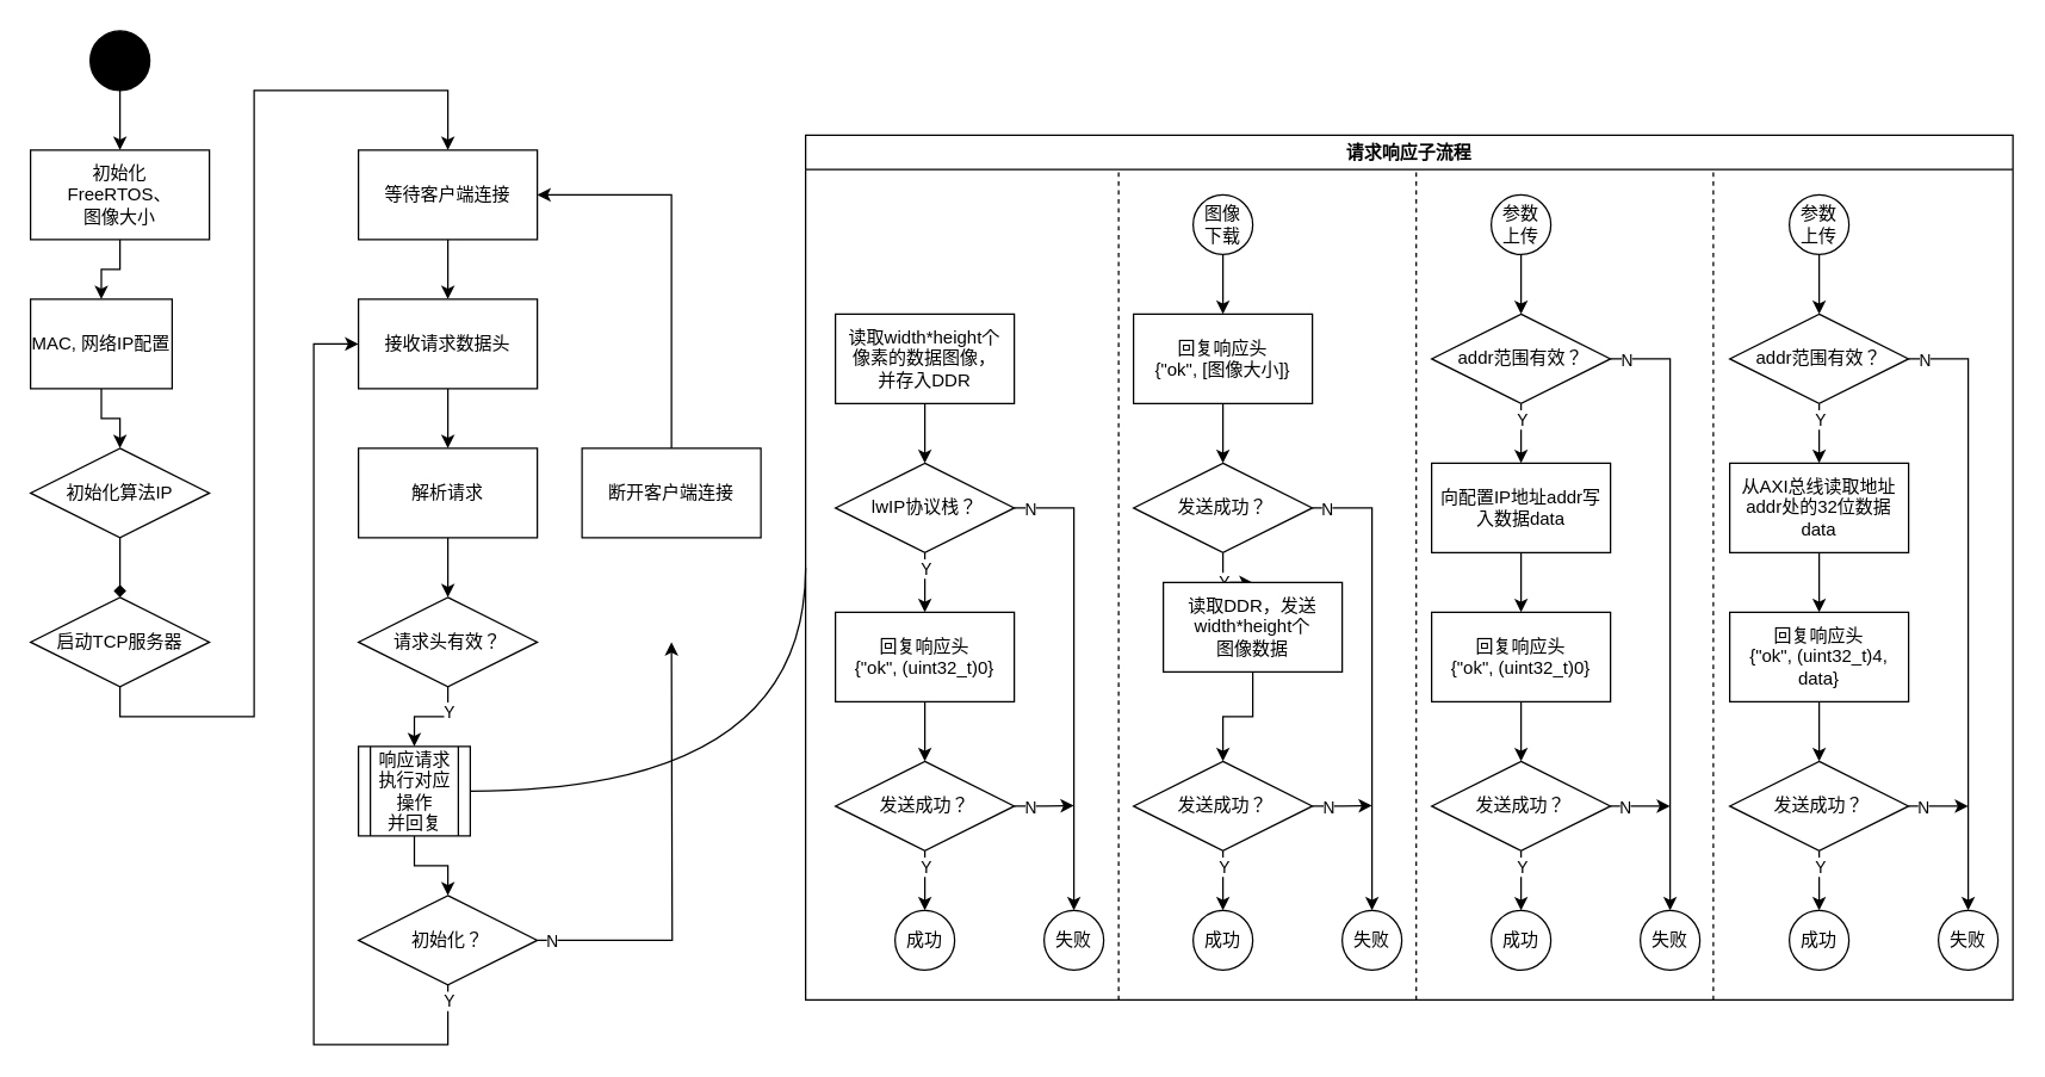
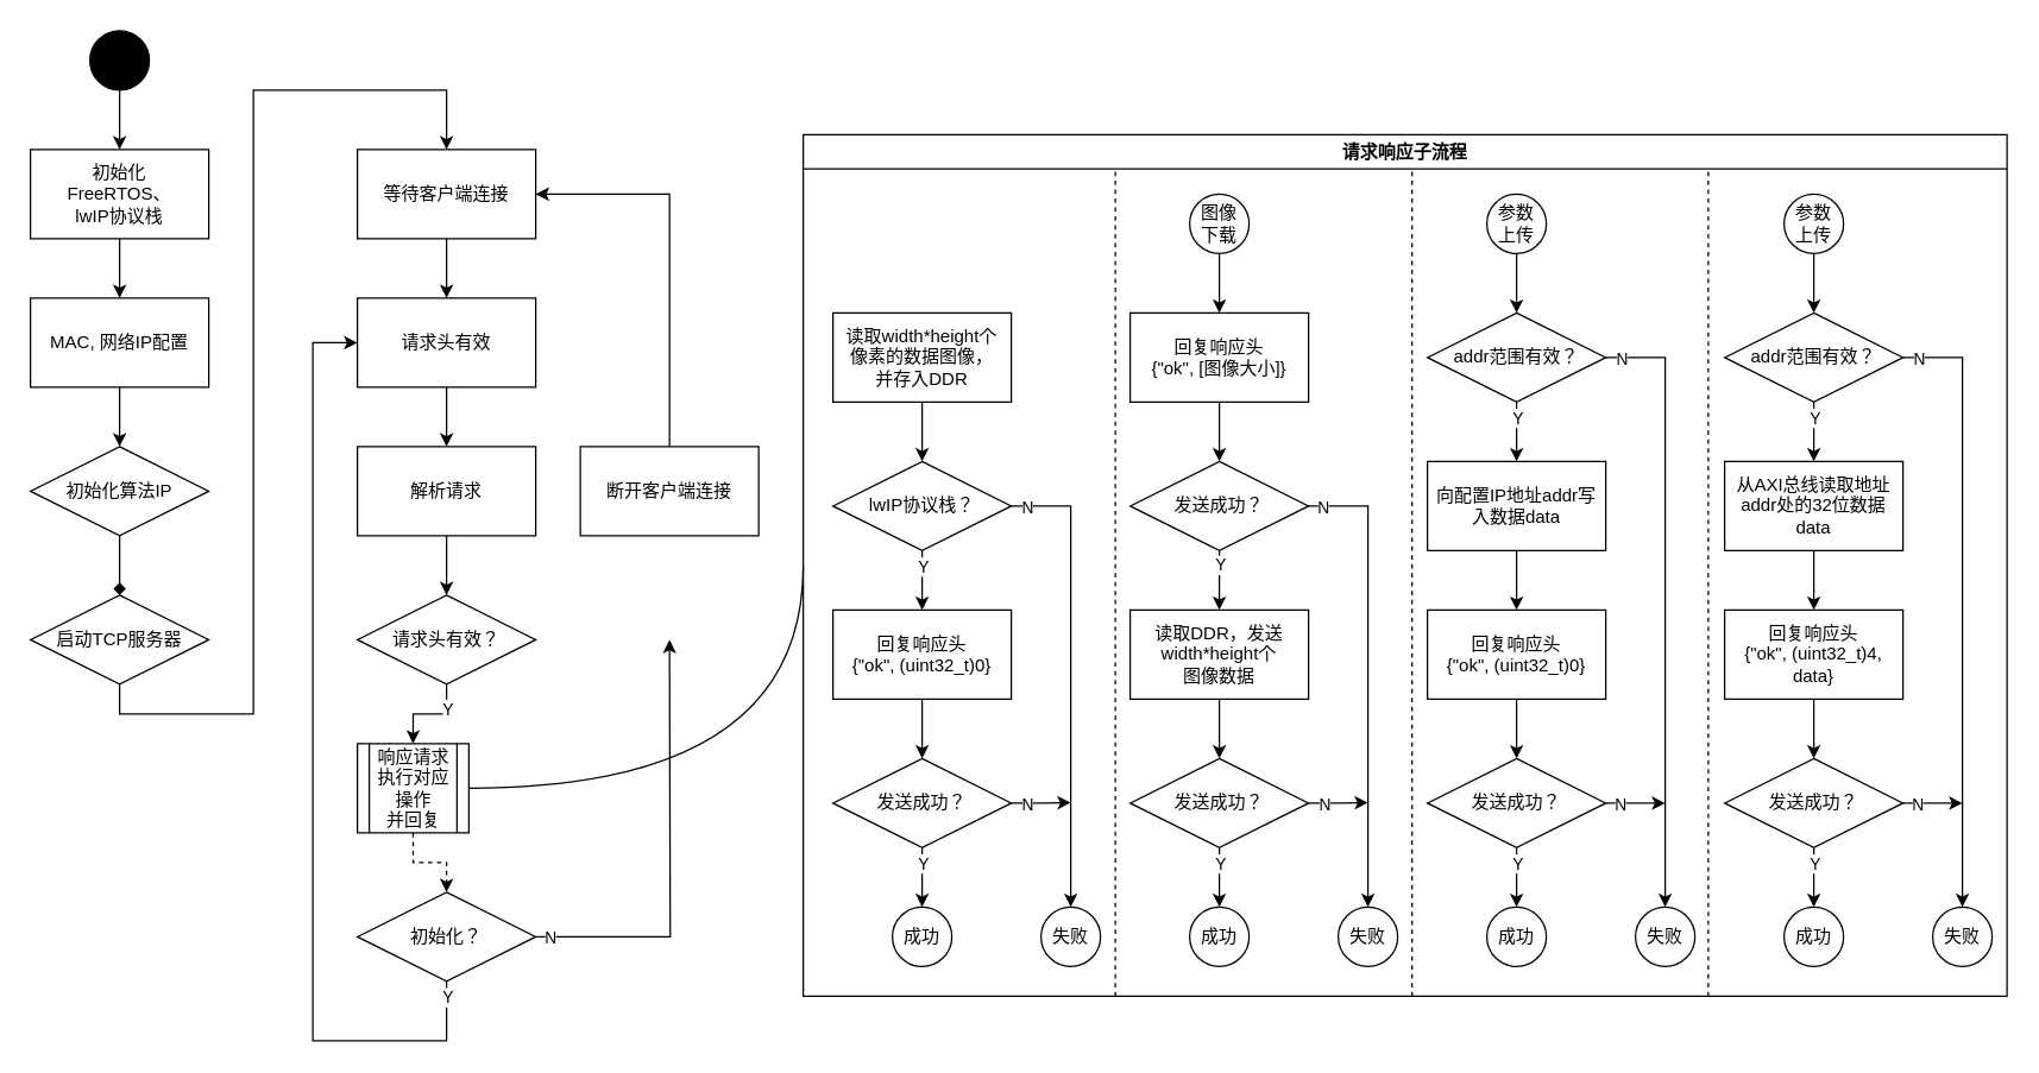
- <mxCell id="3" value="初始化&lt;div&gt;FreeRTOS、&lt;/div&gt;&lt;div&gt;图像大小&lt;/div&gt;" style="rounded=0;whiteSpace=wrap;html=1;" vertex="1" parent="1"><mxGeometry x="20" y="100" width="120" height="60" as="geometry" /></mxCell>
+ <mxCell id="3" value="初始化&lt;div&gt;FreeRTOS、&lt;/div&gt;&lt;div&gt;lwIP协议栈&lt;/div&gt;" style="rounded=0;whiteSpace=wrap;html=1;" vertex="1" parent="1"><mxGeometry x="20" y="100" width="120" height="60" as="geometry" /></mxCell>
- <mxCell id="7" value="MAC, 网络IP配置" style="rounded=0;whiteSpace=wrap;html=1;" vertex="1" parent="1"><mxGeometry x="20" y="200" width="95" height="60" as="geometry" /></mxCell>
+ <mxCell id="7" value="MAC, 网络IP配置" style="rounded=0;whiteSpace=wrap;html=1;" vertex="1" parent="1"><mxGeometry x="20" y="200" width="120" height="60" as="geometry" /></mxCell>
- <mxCell id="15" value="接收请求数据头" style="rounded=0;whiteSpace=wrap;html=1;" vertex="1" parent="1"><mxGeometry x="240" y="200" width="120" height="60" as="geometry" /></mxCell>
+ <mxCell id="15" value="请求头有效" style="rounded=0;whiteSpace=wrap;html=1;" vertex="1" parent="1"><mxGeometry x="240" y="200" width="120" height="60" as="geometry" /></mxCell>
- <mxCell id="55" value="读取DDR，发送width*height个&lt;div&gt;图像数据&lt;/div&gt;" style="rounded=0;whiteSpace=wrap;html=1;" vertex="1" parent="1"><mxGeometry x="780" y="390" width="120" height="60" as="geometry" /></mxCell>
+ <mxCell id="55" value="读取DDR，发送width*height个&lt;div&gt;图像数据&lt;/div&gt;" style="rounded=0;whiteSpace=wrap;html=1;" vertex="1" parent="1"><mxGeometry x="760" y="410" width="120" height="60" as="geometry" /></mxCell>
- <mxCell id="20" style="edgeStyle=orthogonalEdgeStyle;rounded=0;orthogonalLoop=1;jettySize=auto;html=1;exitX=0.5;exitY=1;exitDx=0;exitDy=0;entryX=0.5;entryY=0;entryDx=0;entryDy=0;" edge="1" parent="1" source="38" target="28"><mxGeometry relative="1" as="geometry"><mxPoint x="300" y="560" as="sourcePoint" /></mxGeometry></mxCell>
+ <mxCell id="20" style="edgeStyle=orthogonalEdgeStyle;rounded=0;orthogonalLoop=1;jettySize=auto;html=1;exitX=0.5;exitY=1;exitDx=0;exitDy=0;entryX=0.5;entryY=0;entryDx=0;entryDy=0;dashed=1;" edge="1" parent="1" source="38" target="28"><mxGeometry relative="1" as="geometry"><mxPoint x="300" y="560" as="sourcePoint" /></mxGeometry></mxCell>
